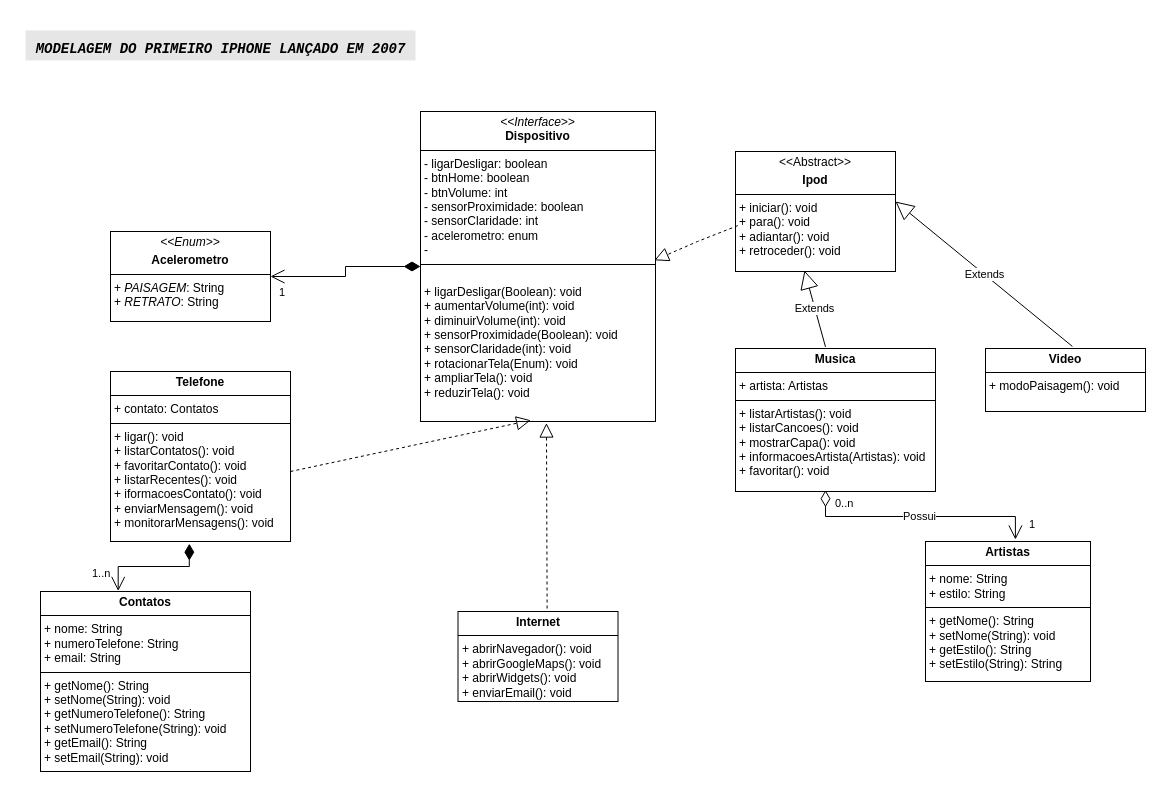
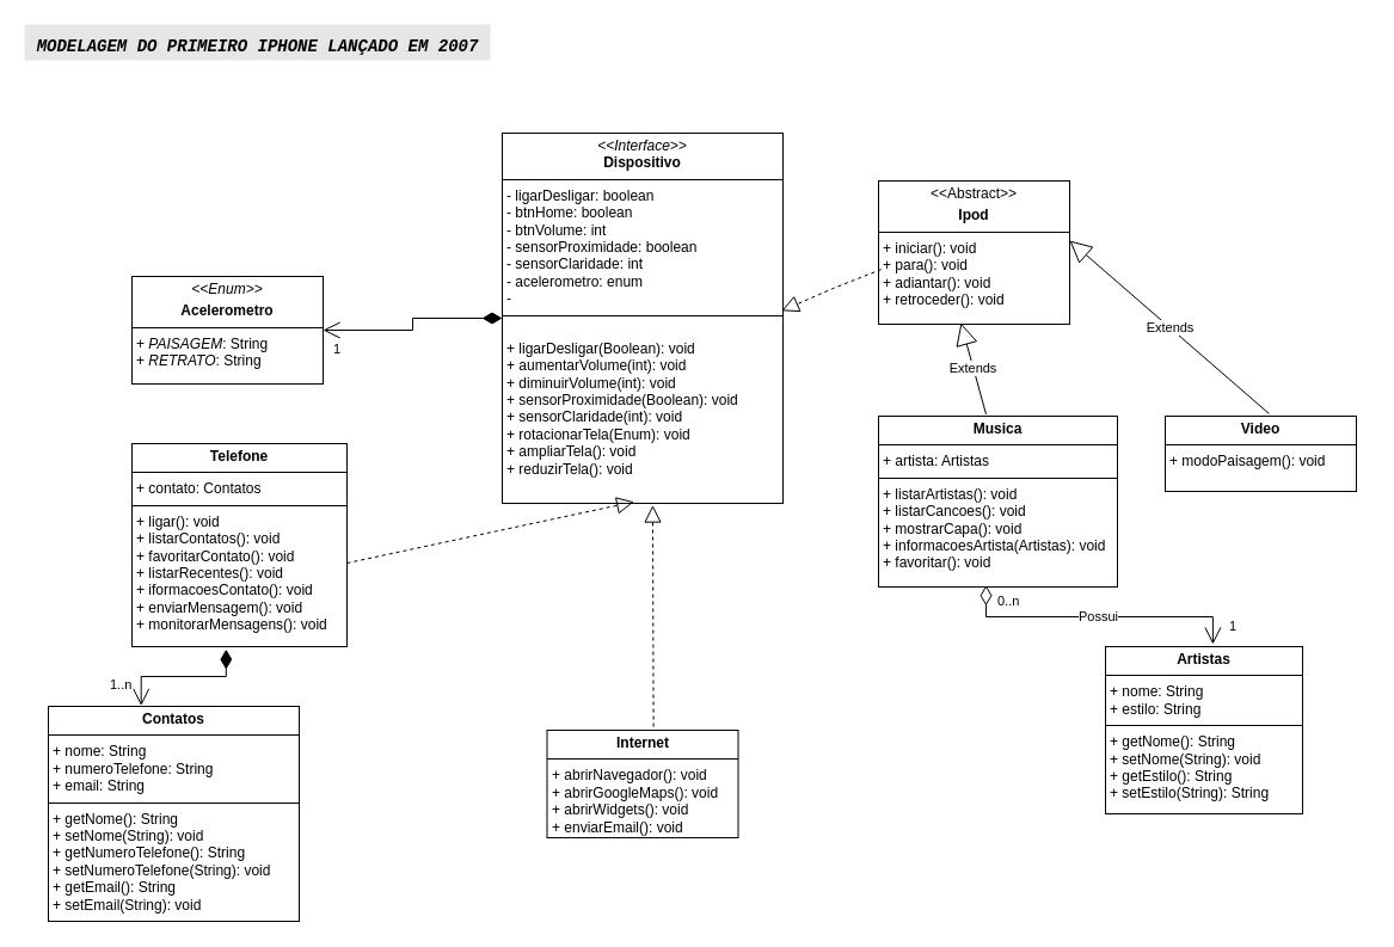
- <mxCell id="5" value="&lt;h1&gt;&lt;i&gt;&lt;font face=&quot;Courier New&quot; style=&quot;font-size: 14px;&quot;&gt;MODELAGEM DO PRIMEIRO&amp;nbsp;&lt;/font&gt;&lt;/i&gt;&lt;i style=&quot;background-color: initial; font-size: 12px;&quot;&gt;&lt;font face=&quot;Courier New&quot; style=&quot;font-size: 14px;&quot;&gt;IPHONE&amp;nbsp;&lt;/font&gt;&lt;/i&gt;&lt;i style=&quot;background-color: initial; font-size: 12px;&quot;&gt;&lt;font face=&quot;Courier New&quot; style=&quot;font-size: 14px;&quot;&gt;LANÇADO EM 2007&lt;/font&gt;&lt;/i&gt;&lt;/h1&gt;" style="text;align=center;fontStyle=1;verticalAlign=middle;spacingLeft=3;spacingRight=3;strokeColor=none;rotatable=0;points=[[0,0.5],[1,0.5]];portConstraint=eastwest;html=1;fillColor=#E6E6E6;gradientColor=none;" parent="1" vertex="1"><mxGeometry x="25" y="30" width="390" height="30" as="geometry" /></mxCell>
+ <mxCell id="5" value="&lt;h1&gt;&lt;i&gt;&lt;font face=&quot;Courier New&quot; style=&quot;font-size: 14px;&quot;&gt;MODELAGEM DO PRIMEIRO&amp;nbsp;&lt;/font&gt;&lt;/i&gt;&lt;i style=&quot;background-color: initial; font-size: 12px;&quot;&gt;&lt;font face=&quot;Courier New&quot; style=&quot;font-size: 14px;&quot;&gt;IPHONE&amp;nbsp;&lt;/font&gt;&lt;/i&gt;&lt;i style=&quot;background-color: initial; font-size: 12px;&quot;&gt;&lt;font face=&quot;Courier New&quot; style=&quot;font-size: 14px;&quot;&gt;LANÇADO EM 2007&lt;/font&gt;&lt;/i&gt;&lt;/h1&gt;" style="text;align=center;fontStyle=1;verticalAlign=middle;spacingLeft=3;spacingRight=3;strokeColor=none;rotatable=0;points=[[0,0.5],[1,0.5]];portConstraint=eastwest;html=1;fillColor=#E6E6E6;gradientColor=none;" parent="1" vertex="1"><mxGeometry x="20" y="20" width="390" height="30" as="geometry" /></mxCell>
- <mxCell id="9" value="&lt;p style=&quot;margin:0px;margin-top:4px;text-align:center;&quot;&gt;&lt;b&gt;Video&lt;/b&gt;&lt;/p&gt;&lt;hr size=&quot;1&quot; style=&quot;border-style:solid;&quot;&gt;&lt;p style=&quot;margin:0px;margin-left:4px;&quot;&gt;&lt;/p&gt;&lt;p style=&quot;margin:0px;margin-left:4px;&quot;&gt;+ modoPaisagem(): void&lt;/p&gt;" style="verticalAlign=top;align=left;overflow=fill;html=1;whiteSpace=wrap;" vertex="1" parent="1"><mxGeometry x="985" y="348" width="160" height="63" as="geometry" /></mxCell>
+ <mxCell id="9" value="&lt;p style=&quot;margin:0px;margin-top:4px;text-align:center;&quot;&gt;&lt;b&gt;Video&lt;/b&gt;&lt;/p&gt;&lt;hr size=&quot;1&quot; style=&quot;border-style:solid;&quot;&gt;&lt;p style=&quot;margin:0px;margin-left:4px;&quot;&gt;&lt;/p&gt;&lt;p style=&quot;margin:0px;margin-left:4px;&quot;&gt;+ modoPaisagem(): void&lt;/p&gt;" style="verticalAlign=top;align=left;overflow=fill;html=1;whiteSpace=wrap;" vertex="1" parent="1"><mxGeometry x="975" y="348" width="160" height="63" as="geometry" /></mxCell>
